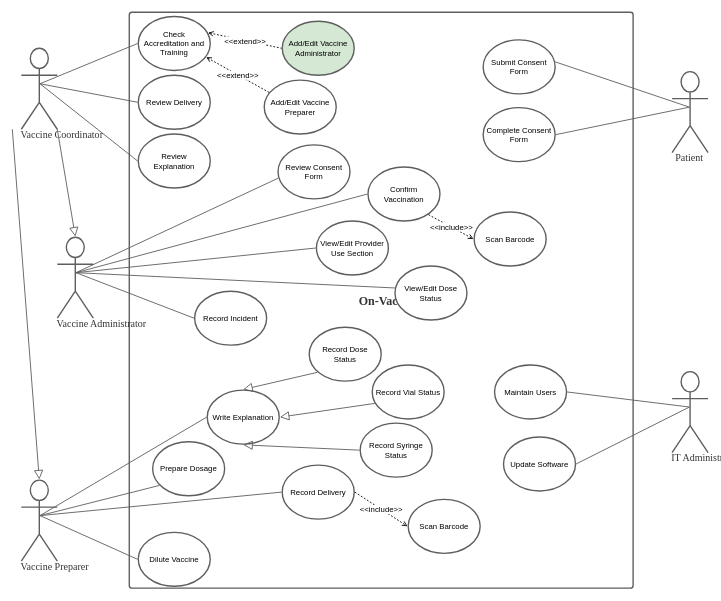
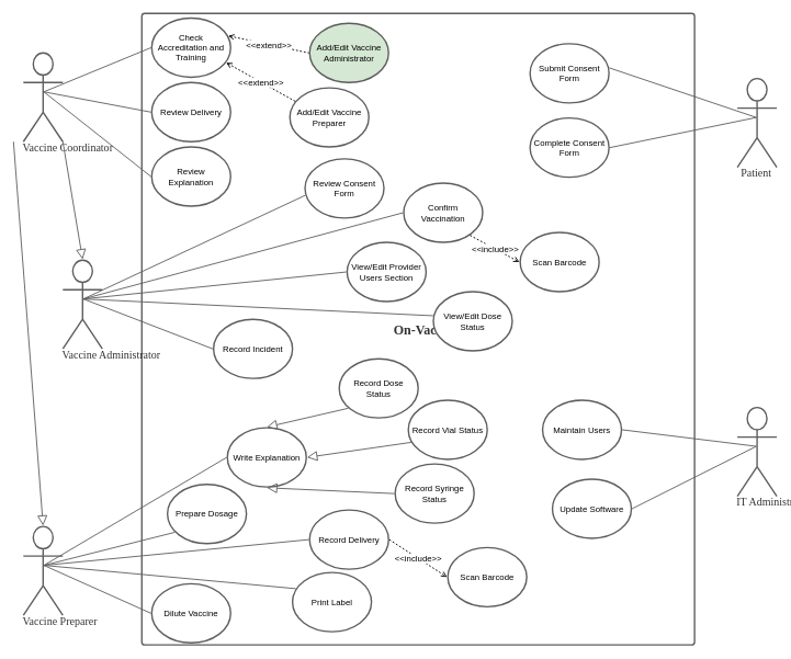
- <mxCell id="55" value="View/Edit Provider Use Section" style="html=1;overflow=block;blockSpacing=1;whiteSpace=wrap;ellipse;fontSize=13;spacing=3.8;strokeColor=#5e5e5e;strokeOpacity=100;rounded=1;absoluteArcSize=1;arcSize=9;strokeWidth=2.3;" vertex="1" parent="1"><mxGeometry x="527" y="368" width="120" height="90" as="geometry" /></mxCell>
+ <mxCell id="55" value="View/Edit Provider Users Section" style="html=1;overflow=block;blockSpacing=1;whiteSpace=wrap;ellipse;fontSize=13;spacing=3.8;strokeColor=#5e5e5e;strokeOpacity=100;rounded=1;absoluteArcSize=1;arcSize=9;strokeWidth=2.3;" vertex="1" parent="1"><mxGeometry x="527" y="368" width="120" height="90" as="geometry" /></mxCell>
+ <mxCell id="43" value="" style="html=1;jettySize=18;whiteSpace=wrap;fontSize=13;strokeColor=#5E5E5E;strokeWidth=1.5;rounded=0;startArrow=none;endArrow=none;exitX=0.519;exitY=0.438;exitPerimeter=0;entryX=0.043;entryY=0.273;entryPerimeter=0;" edge="1" parent="1" source="5" target="31"><mxGeometry width="100" height="100" relative="1" as="geometry"><Array as="points" /></mxGeometry></mxCell>
+ <mxCell id="31" value="Print Label" style="html=1;overflow=block;blockSpacing=1;whiteSpace=wrap;ellipse;fontSize=13;spacing=3.8;strokeColor=#5e5e5e;strokeOpacity=100;rounded=1;absoluteArcSize=1;arcSize=9;strokeWidth=2.3;" vertex="1" parent="1"><mxGeometry x="444" y="870" width="120" height="90" as="geometry" /></mxCell>
